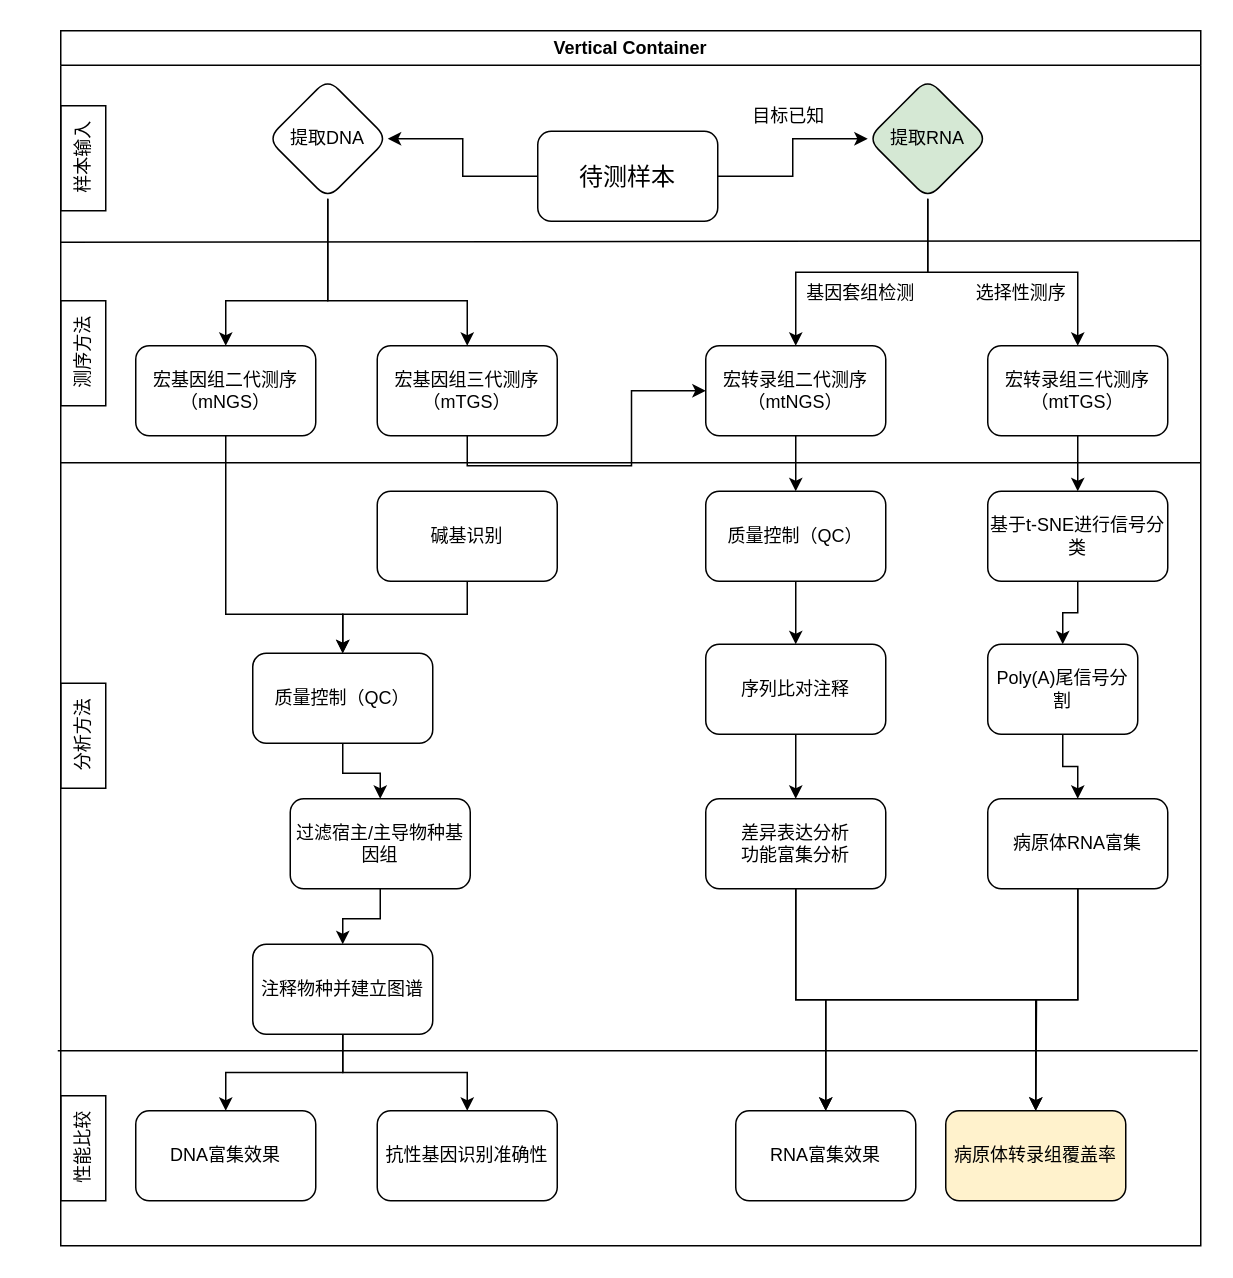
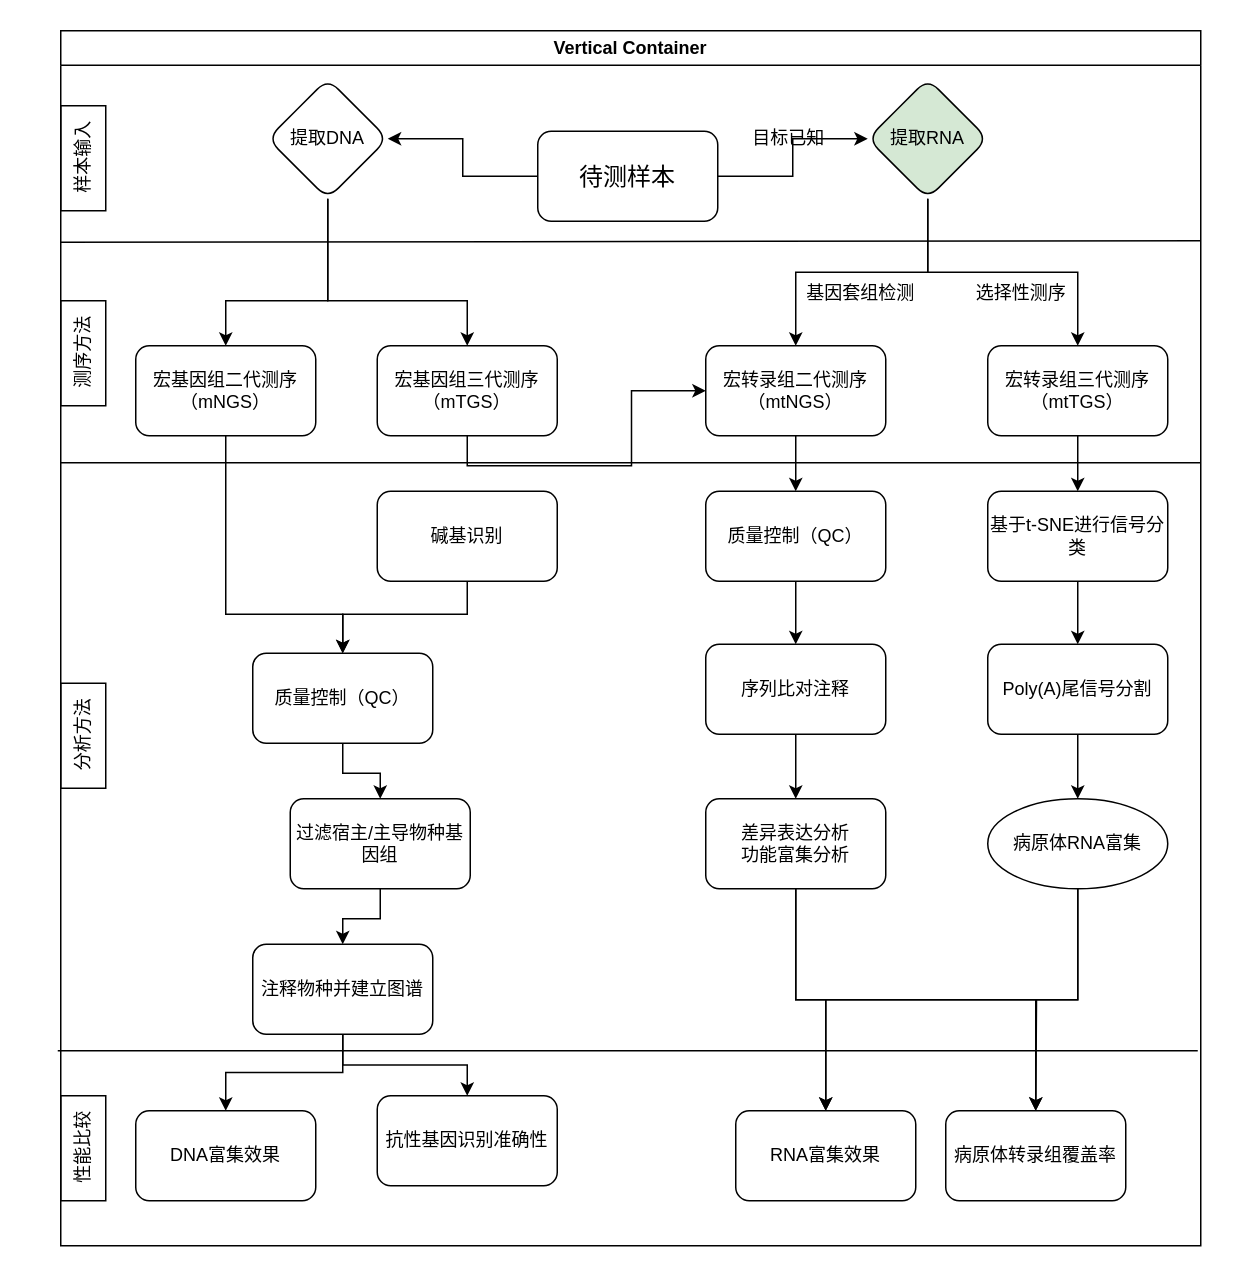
- <mxCell id="42" value="目标已知" style="text;html=1;align=center;verticalAlign=middle;resizable=0;points=[];autosize=1;strokeColor=none;fillColor=none;" vertex="1" parent="2"><mxGeometry x="450" y="42" width="70" height="30" as="geometry" /></mxCell>
+ <mxCell id="42" value="目标已知" style="text;html=1;align=center;verticalAlign=middle;resizable=0;points=[];autosize=1;strokeColor=none;fillColor=none;" vertex="1" parent="2"><mxGeometry x="450" y="57" width="70" height="30" as="geometry" /></mxCell>
- <mxCell id="38" value="Poly(A)尾信号分割" style="whiteSpace=wrap;html=1;rounded=1;" vertex="1" parent="2"><mxGeometry x="618" y="409" width="100" height="60" as="geometry" /></mxCell>
+ <mxCell id="38" value="Poly(A)尾信号分割" style="whiteSpace=wrap;html=1;rounded=1;" vertex="1" parent="2"><mxGeometry x="618" y="409" width="120" height="60" as="geometry" /></mxCell>
- <mxCell id="41" value="病原体RNA富集" style="whiteSpace=wrap;html=1;rounded=1;" vertex="1" parent="2"><mxGeometry x="618" y="512" width="120" height="60" as="geometry" /></mxCell>
+ <mxCell id="41" value="病原体RNA富集" style="ellipse;whiteSpace=wrap;html=1;" vertex="1" parent="2"><mxGeometry x="618" y="512" width="120" height="60" as="geometry" /></mxCell>
- <mxCell id="45" value="抗性基因识别准确性" style="rounded=1;whiteSpace=wrap;html=1;" vertex="1" parent="2"><mxGeometry x="211" y="720" width="120" height="60" as="geometry" /></mxCell>
+ <mxCell id="45" value="抗性基因识别准确性" style="rounded=1;whiteSpace=wrap;html=1;" vertex="1" parent="2"><mxGeometry x="211" y="710" width="120" height="60" as="geometry" /></mxCell>
- <mxCell id="47" value="病原体转录组覆盖率" style="rounded=1;whiteSpace=wrap;html=1;fillColor=#fff2cc;" vertex="1" parent="2"><mxGeometry x="590" y="720" width="120" height="60" as="geometry" /></mxCell>
+ <mxCell id="47" value="病原体转录组覆盖率" style="rounded=1;whiteSpace=wrap;html=1;" vertex="1" parent="2"><mxGeometry x="590" y="720" width="120" height="60" as="geometry" /></mxCell>
